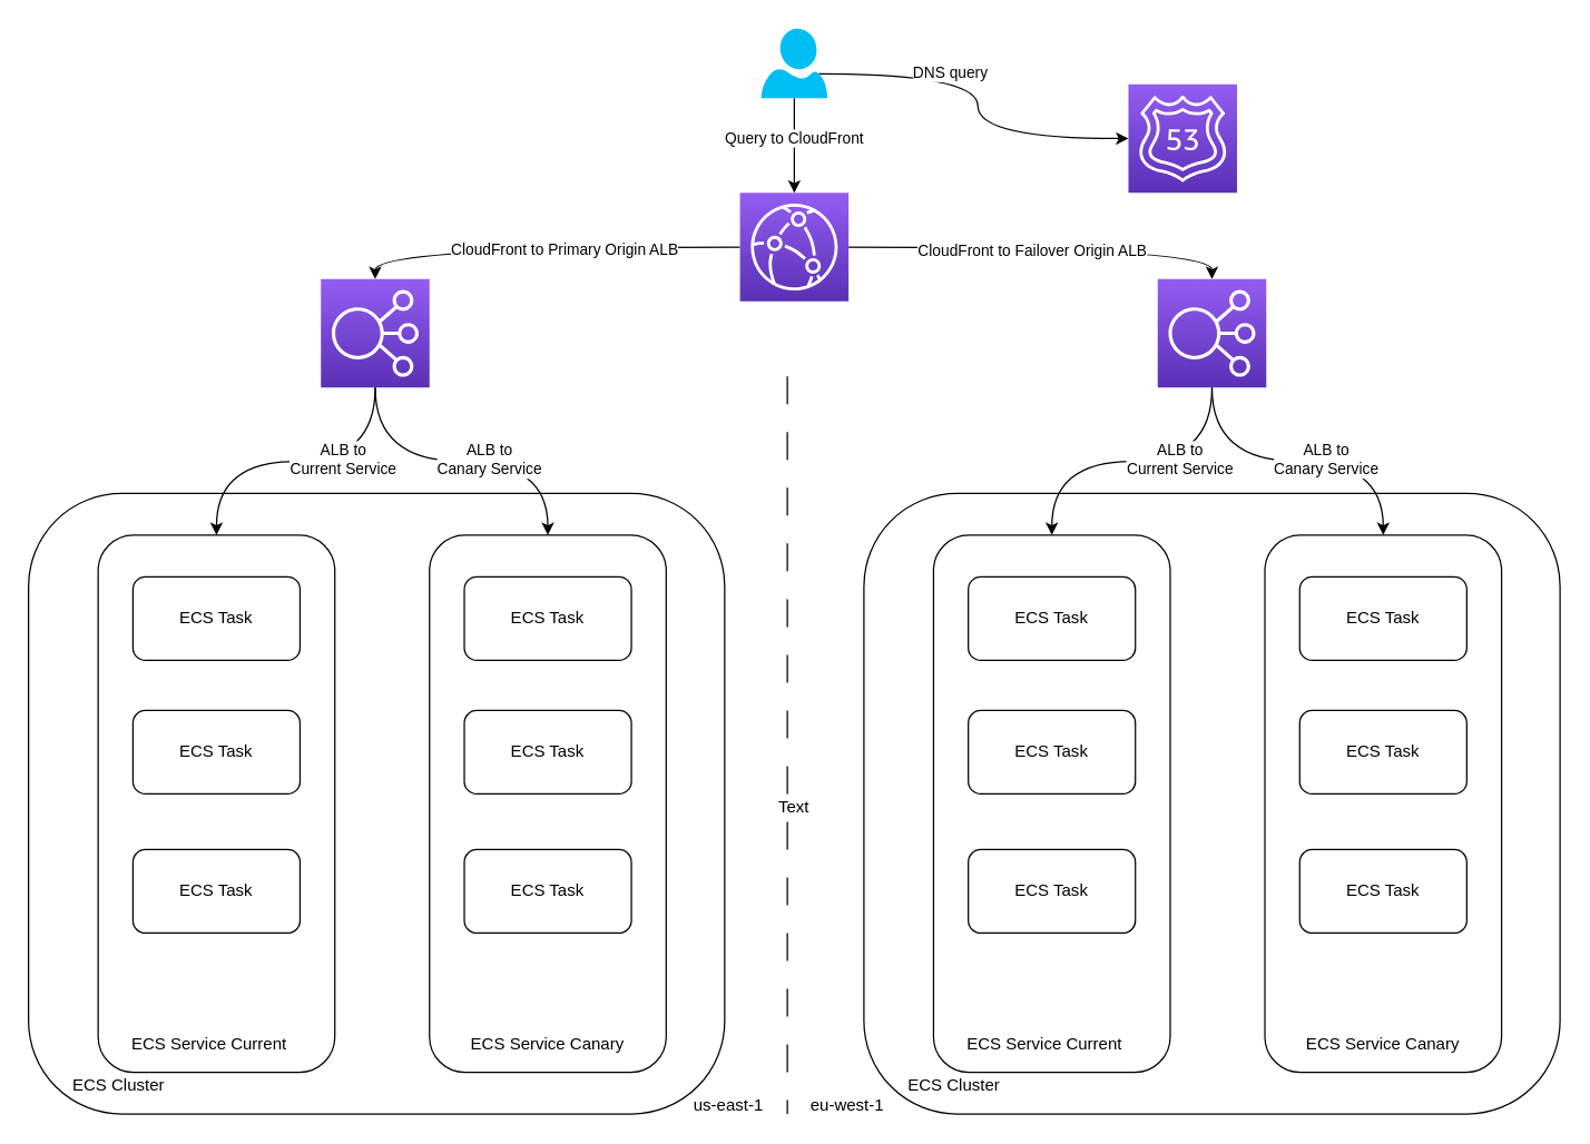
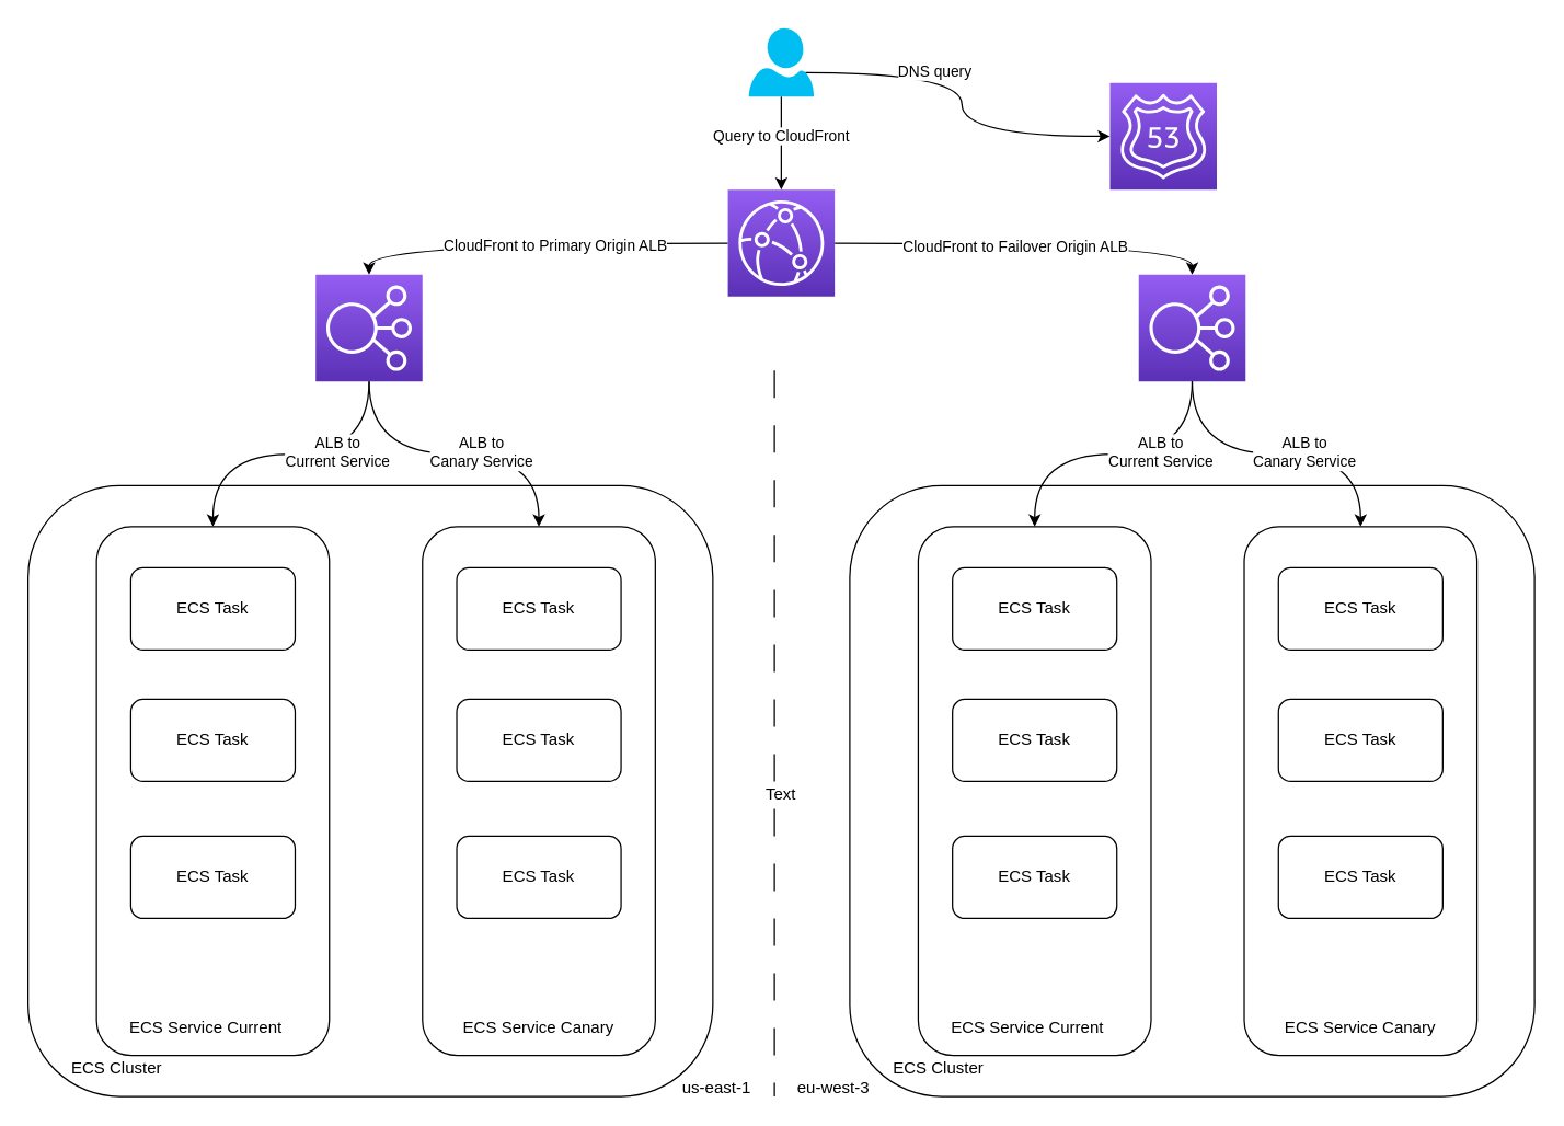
- <mxCell id="4" value="eu-west-1" style="text;align=left;" parent="1" vertex="1"><mxGeometry x="580" y="780" width="60" height="20" as="geometry" /></mxCell>
+ <mxCell id="4" value="eu-west-3" style="text;align=left;" parent="1" vertex="1"><mxGeometry x="580" y="780" width="60" height="20" as="geometry" /></mxCell>
